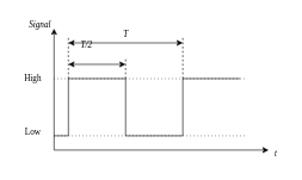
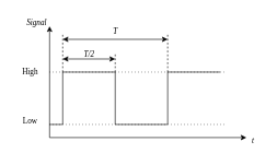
- <mxCell id="23" value="&lt;font face=&quot;Times New Roman&quot;&gt;&lt;i&gt;T/2&lt;br&gt;&lt;/i&gt;&lt;br&gt;&lt;/font&gt;" style="text;html=1;align=center;verticalAlign=middle;resizable=0;points=[];autosize=1;strokeColor=none;fillColor=none;" vertex="1" parent="1"><mxGeometry x="100" y="50" width="40" height="40" as="geometry" /></mxCell>
+ <mxCell id="23" value="&lt;font face=&quot;Times New Roman&quot;&gt;&lt;i&gt;T/2&lt;br&gt;&lt;/i&gt;&lt;br&gt;&lt;/font&gt;" style="text;html=1;align=center;verticalAlign=middle;resizable=0;points=[];autosize=1;strokeColor=none;fillColor=none;" vertex="1" parent="1"><mxGeometry x="115" y="70" width="40" height="40" as="geometry" /></mxCell>
